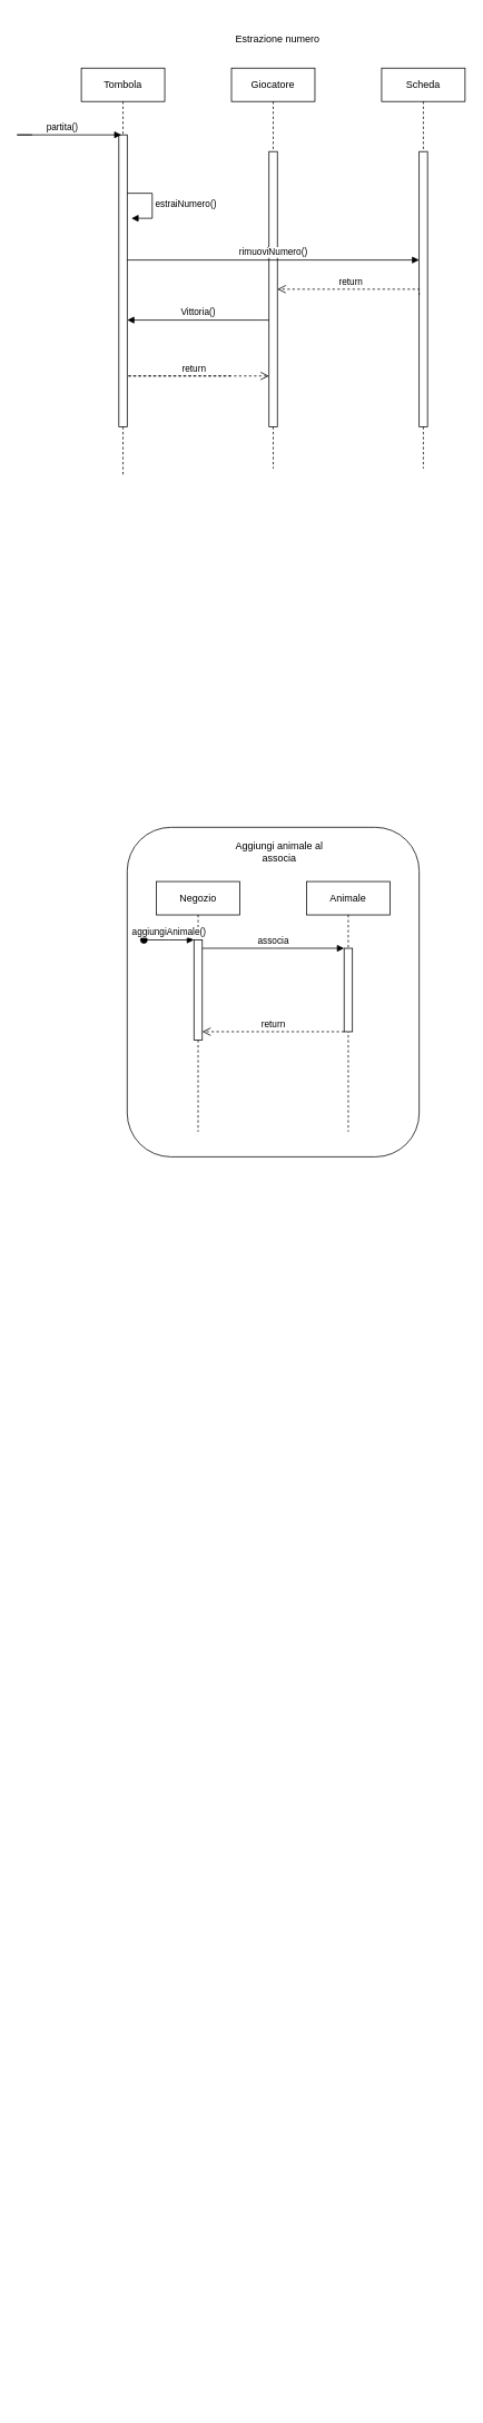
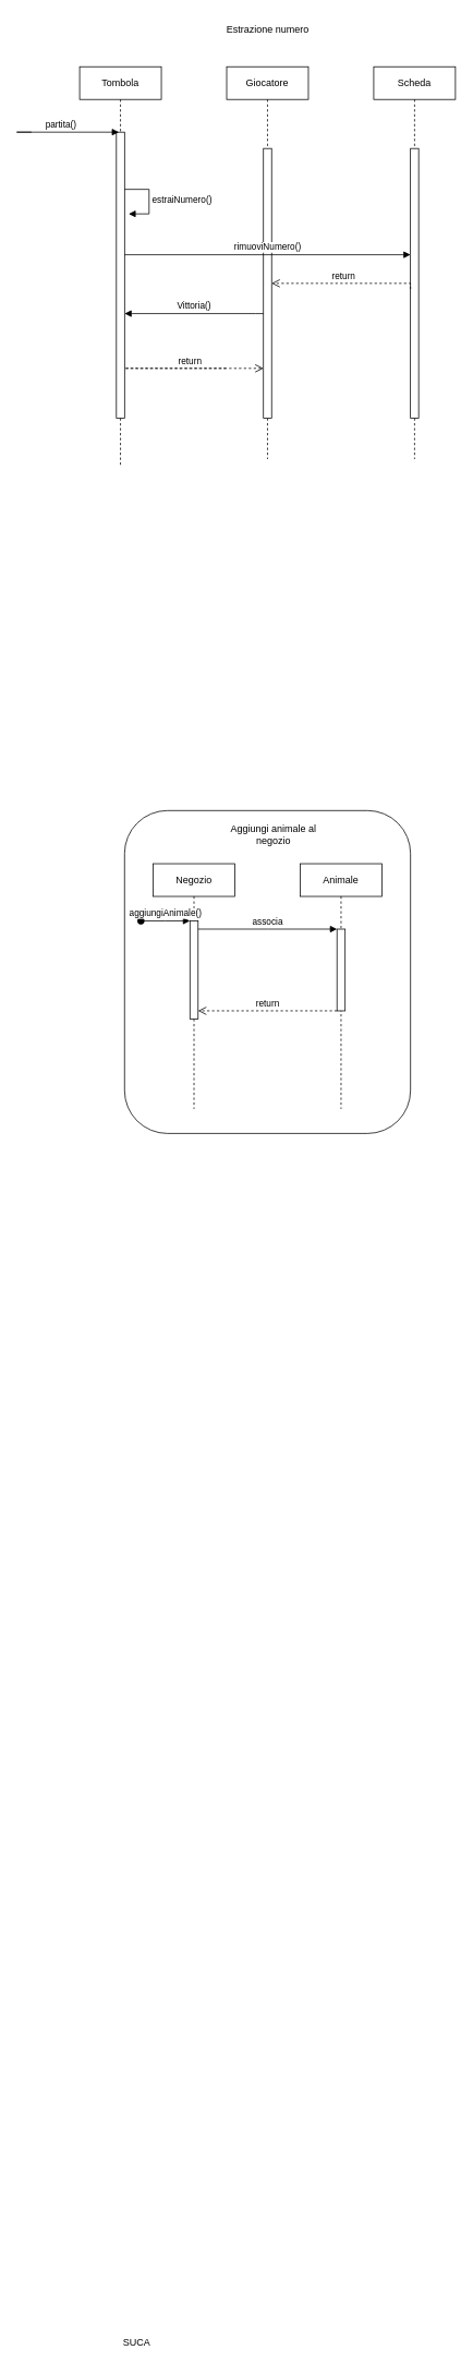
- <mxCell id="7" value="Estrazione numero" style="text;html=1;strokeColor=none;fillColor=none;align=center;verticalAlign=middle;whiteSpace=wrap;rounded=0;" vertex="1" parent="1"><mxGeometry x="259.5" y="30" width="145" height="30" as="geometry" /></mxCell>
+ <mxCell id="7" value="Estrazione numero" style="text;html=1;strokeColor=none;fillColor=none;align=center;verticalAlign=middle;whiteSpace=wrap;rounded=0;" vertex="1" parent="1"><mxGeometry x="254.5" y="20" width="145" height="30" as="geometry" /></mxCell>
- <mxCell id="17" value="Aggiungi animale al associa" style="text;html=1;strokeColor=none;fillColor=none;align=center;verticalAlign=middle;whiteSpace=wrap;rounded=0;" vertex="1" parent="1"><mxGeometry x="262" y="1005" width="145" height="30" as="geometry" /></mxCell>
+ <mxCell id="17" value="Aggiungi animale al negozio" style="text;html=1;strokeColor=none;fillColor=none;align=center;verticalAlign=middle;whiteSpace=wrap;rounded=0;" vertex="1" parent="1"><mxGeometry x="262" y="1005" width="145" height="30" as="geometry" /></mxCell>
+ <mxCell id="19" value="SUCA" style="text;html=1;align=center;verticalAlign=middle;whiteSpace=wrap;rounded=0;" vertex="1" parent="1"><mxGeometry x="137" y="2850" width="60" height="30" as="geometry" /></mxCell>
